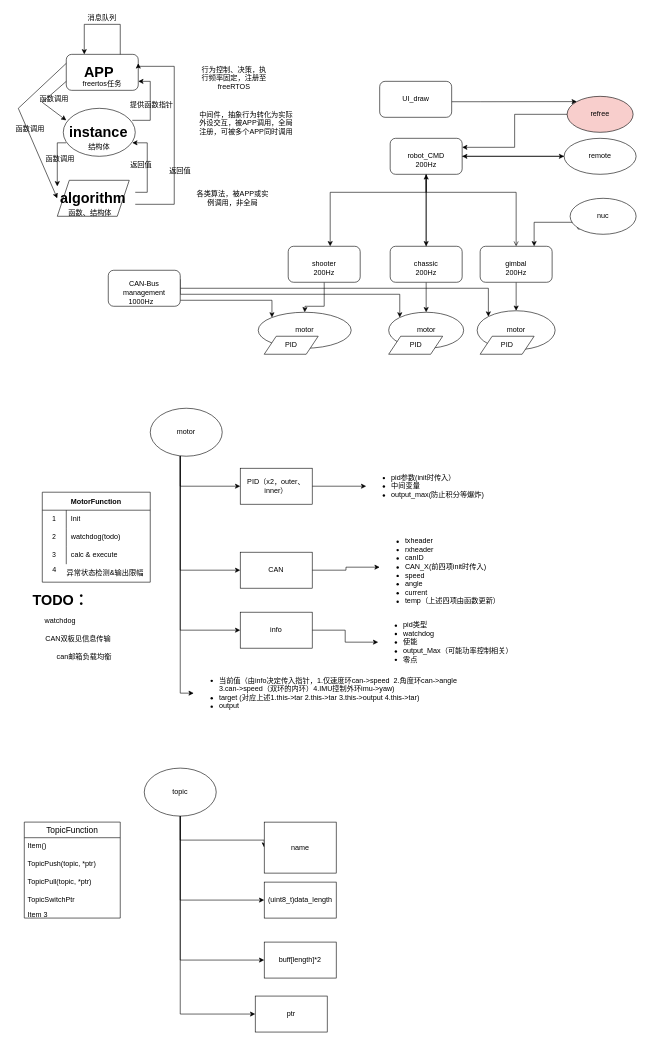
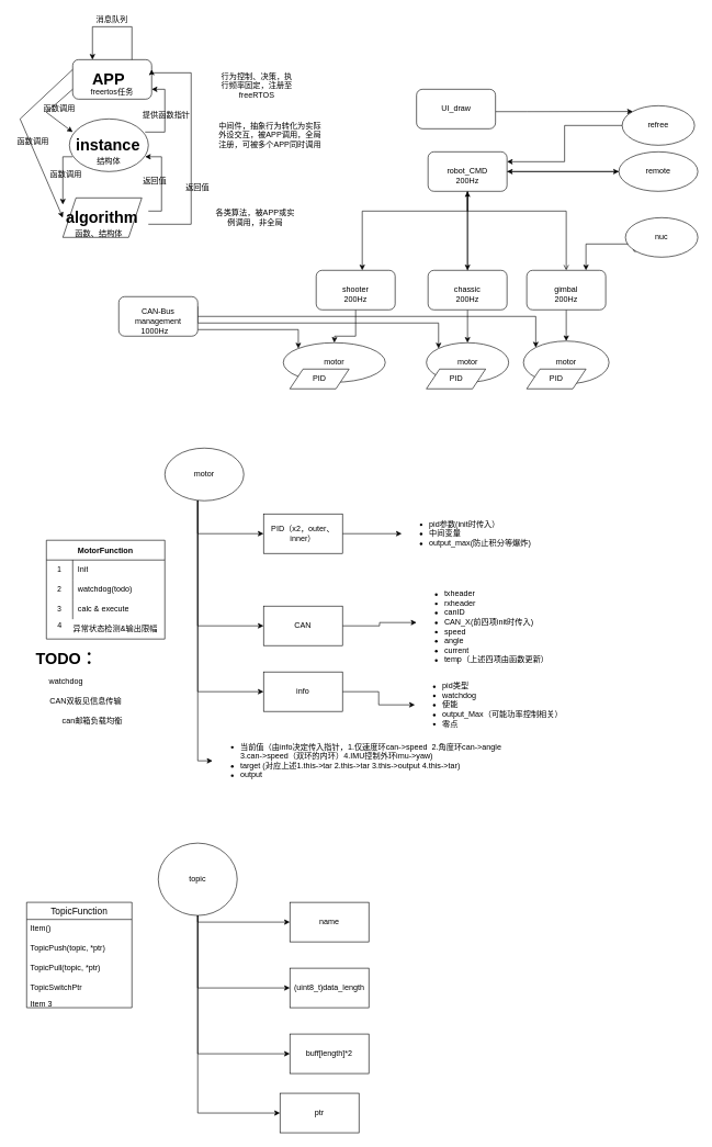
- <mxCell id="24" value="refree" style="ellipse;whiteSpace=wrap;html=1;fillColor=#f8cecc;" parent="1" vertex="1"><mxGeometry x="945" y="160" width="110" height="60" as="geometry" /></mxCell>
+ <mxCell id="24" value="refree" style="ellipse;whiteSpace=wrap;html=1;" parent="1" vertex="1"><mxGeometry x="945" y="160" width="110" height="60" as="geometry" /></mxCell>
- <mxCell id="98" value="topic" style="ellipse;whiteSpace=wrap;html=1;" vertex="1" parent="1"><mxGeometry x="240" y="1280" width="120" height="80" as="geometry" /></mxCell>
+ <mxCell id="98" value="topic" style="ellipse;whiteSpace=wrap;html=1;" vertex="1" parent="1"><mxGeometry x="240" y="1280" width="120" height="110" as="geometry" /></mxCell>
- <mxCell id="99" value="name" style="rounded=0;whiteSpace=wrap;html=1;" vertex="1" parent="1"><mxGeometry x="440" y="1370" width="120" height="85" as="geometry" /></mxCell>
+ <mxCell id="99" value="name" style="rounded=0;whiteSpace=wrap;html=1;" vertex="1" parent="1"><mxGeometry x="440" y="1370" width="120" height="60" as="geometry" /></mxCell>
